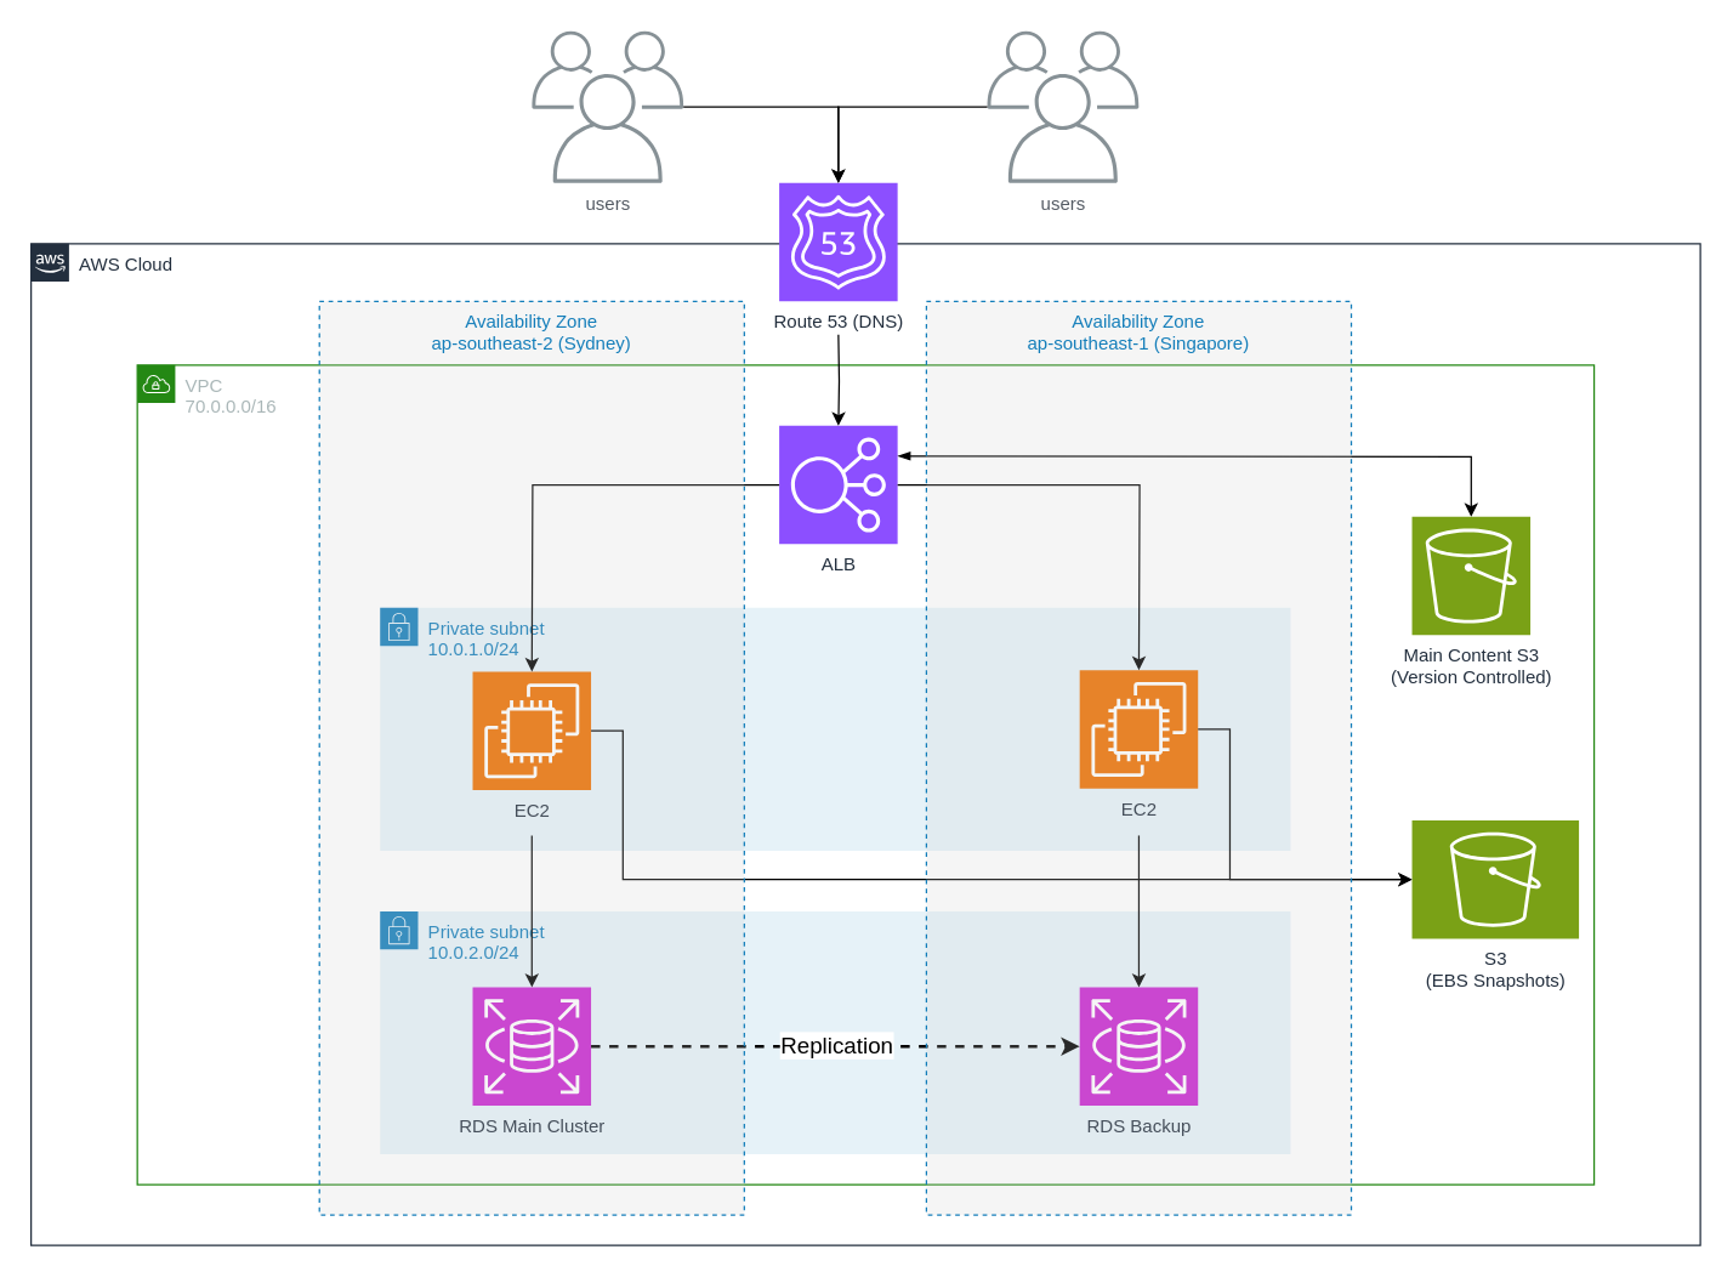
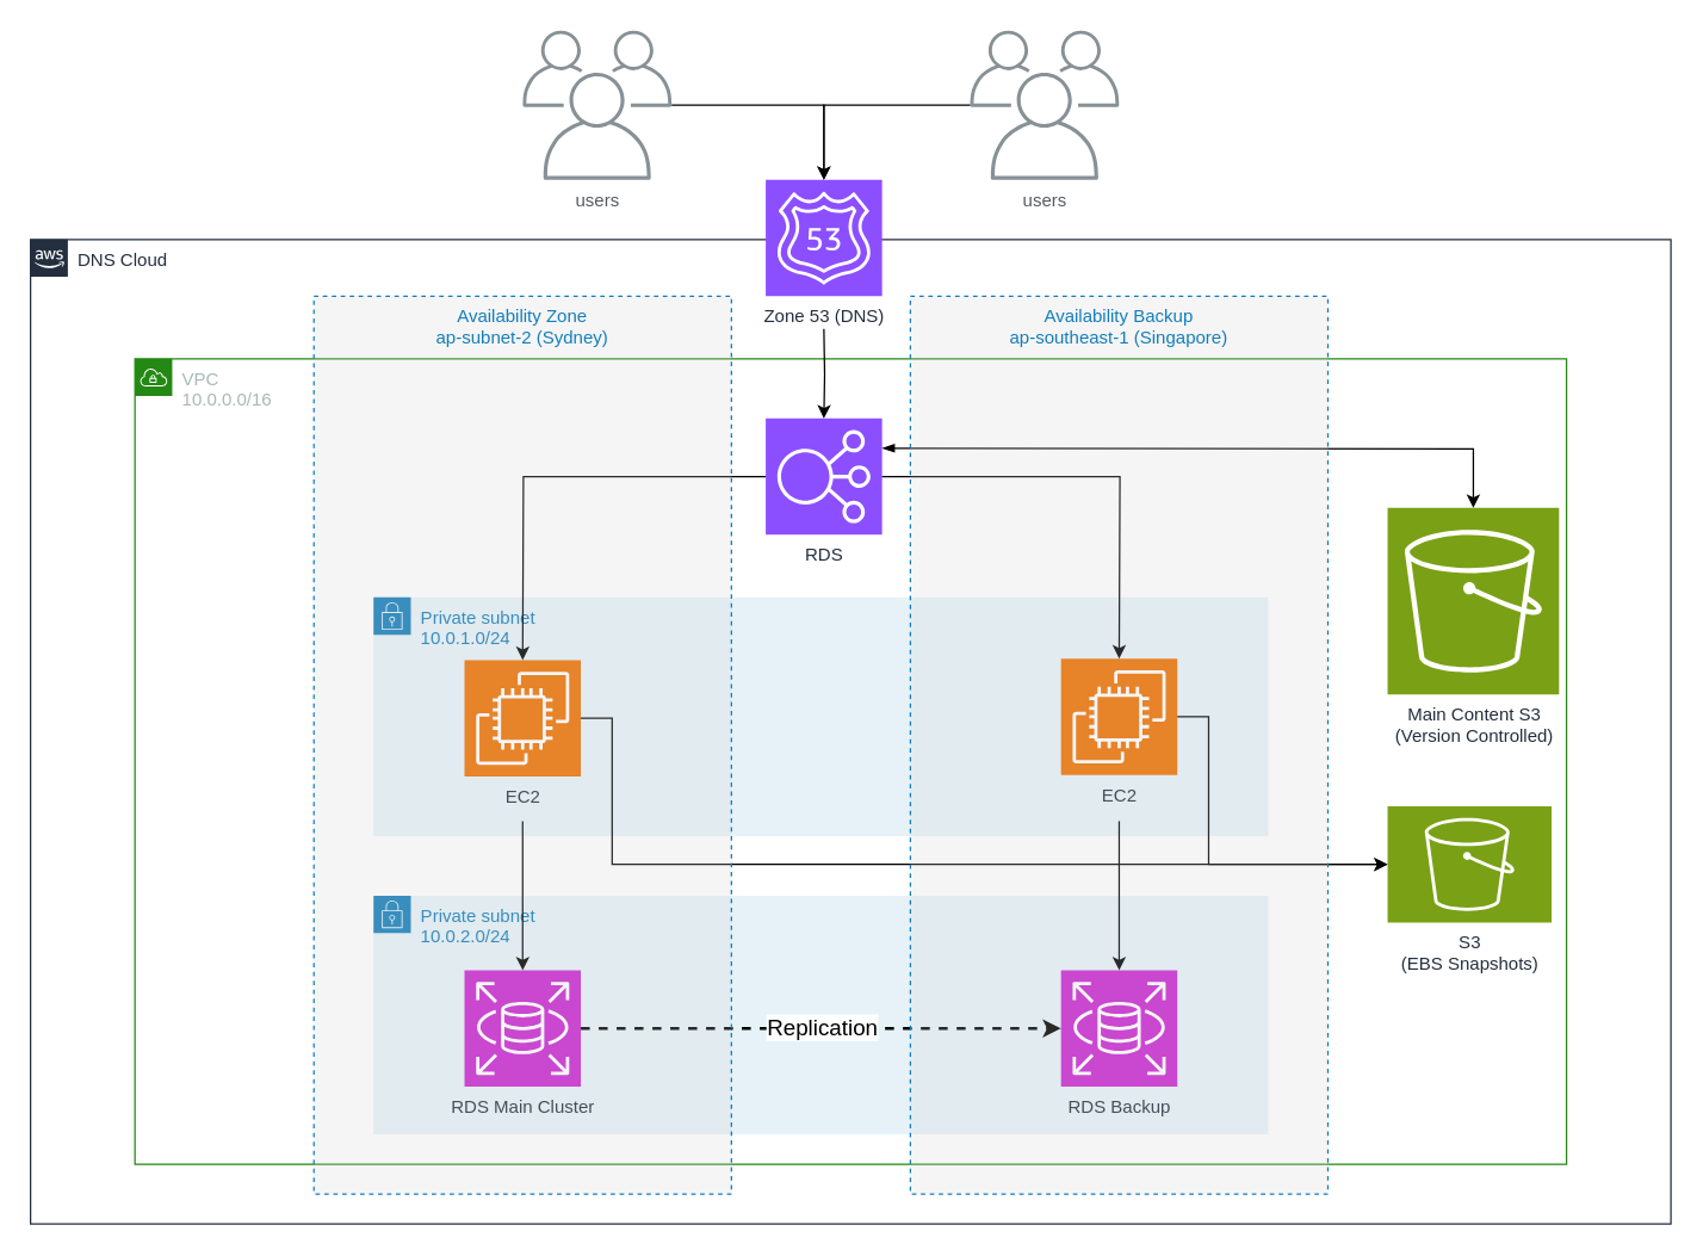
- <mxCell id="18" value="AWS Cloud" style="points=[[0,0],[0.25,0],[0.5,0],[0.75,0],[1,0],[1,0.25],[1,0.5],[1,0.75],[1,1],[0.75,1],[0.5,1],[0.25,1],[0,1],[0,0.75],[0,0.5],[0,0.25]];outlineConnect=0;gradientColor=none;html=1;whiteSpace=wrap;fontSize=12;fontStyle=0;shape=mxgraph.aws4.group;grIcon=mxgraph.aws4.group_aws_cloud_alt;strokeColor=#232F3E;fillColor=none;verticalAlign=top;align=left;spacingLeft=30;fontColor=#232F3E;dashed=0;labelBackgroundColor=#ffffff;container=1;pointerEvents=0;collapsible=0;recursiveResize=0;" parent="17" vertex="1"><mxGeometry x="20" y="160" width="1100" height="660" as="geometry" /></mxCell>
+ <mxCell id="18" value="DNS Cloud" style="points=[[0,0],[0.25,0],[0.5,0],[0.75,0],[1,0],[1,0.25],[1,0.5],[1,0.75],[1,1],[0.75,1],[0.5,1],[0.25,1],[0,1],[0,0.75],[0,0.5],[0,0.25]];outlineConnect=0;gradientColor=none;html=1;whiteSpace=wrap;fontSize=12;fontStyle=0;shape=mxgraph.aws4.group;grIcon=mxgraph.aws4.group_aws_cloud_alt;strokeColor=#232F3E;fillColor=none;verticalAlign=top;align=left;spacingLeft=30;fontColor=#232F3E;dashed=0;labelBackgroundColor=#ffffff;container=1;pointerEvents=0;collapsible=0;recursiveResize=0;" parent="17" vertex="1"><mxGeometry x="20" y="160" width="1100" height="660" as="geometry" /></mxCell>
- <mxCell id="28" value="Route 53 (DNS)" style="sketch=0;points=[[0,0,0],[0.25,0,0],[0.5,0,0],[0.75,0,0],[1,0,0],[0,1,0],[0.25,1,0],[0.5,1,0],[0.75,1,0],[1,1,0],[0,0.25,0],[0,0.5,0],[0,0.75,0],[1,0.25,0],[1,0.5,0],[1,0.75,0]];outlineConnect=0;fontColor=#232F3E;fillColor=#8C4FFF;strokeColor=#ffffff;dashed=0;verticalLabelPosition=bottom;verticalAlign=top;align=center;html=1;fontSize=12;fontStyle=0;aspect=fixed;shape=mxgraph.aws4.resourceIcon;resIcon=mxgraph.aws4.route_53;" vertex="1" parent="17"><mxGeometry x="513" y="120" width="78" height="78" as="geometry" /></mxCell>
+ <mxCell id="28" value="Zone 53 (DNS)" style="sketch=0;points=[[0,0,0],[0.25,0,0],[0.5,0,0],[0.75,0,0],[1,0,0],[0,1,0],[0.25,1,0],[0.5,1,0],[0.75,1,0],[1,1,0],[0,0.25,0],[0,0.5,0],[0,0.75,0],[1,0.25,0],[1,0.5,0],[1,0.75,0]];outlineConnect=0;fontColor=#232F3E;fillColor=#8C4FFF;strokeColor=#ffffff;dashed=0;verticalLabelPosition=bottom;verticalAlign=top;align=center;html=1;fontSize=12;fontStyle=0;aspect=fixed;shape=mxgraph.aws4.resourceIcon;resIcon=mxgraph.aws4.route_53;" vertex="1" parent="17"><mxGeometry x="513" y="120" width="78" height="78" as="geometry" /></mxCell>
- <mxCell id="25" value="&lt;div&gt;Availability Zone&lt;/div&gt;&lt;div&gt;ap-southeast-2 (Sydney)&lt;br&gt;&lt;/div&gt;" style="fillColor=#CCCCCC;strokeColor=#147EBA;dashed=1;verticalAlign=top;fontStyle=0;fontColor=#147EBA;whiteSpace=wrap;html=1;strokeWidth=1;fillOpacity=20;" vertex="1" parent="19"><mxGeometry x="120" y="-42" width="280" height="602" as="geometry" /></mxCell>
+ <mxCell id="25" value="&lt;div&gt;Availability Zone&lt;/div&gt;&lt;div&gt;ap-subnet-2 (Sydney)&lt;br&gt;&lt;/div&gt;" style="fillColor=#CCCCCC;strokeColor=#147EBA;dashed=1;verticalAlign=top;fontStyle=0;fontColor=#147EBA;whiteSpace=wrap;html=1;strokeWidth=1;fillOpacity=20;" vertex="1" parent="19"><mxGeometry x="120" y="-42" width="280" height="602" as="geometry" /></mxCell>
- <mxCell id="26" value="&lt;div&gt;Availability Zone&lt;/div&gt;&lt;div&gt;ap-southeast-1 (Singapore)&lt;br&gt;&lt;/div&gt;" style="fillColor=#CCCCCC;strokeColor=#147EBA;dashed=1;verticalAlign=top;fontStyle=0;fontColor=#147EBA;whiteSpace=wrap;html=1;strokeWidth=1;perimeterSpacing=0;fillOpacity=20;" vertex="1" parent="19"><mxGeometry x="520" y="-42" width="280" height="602" as="geometry" /></mxCell>
+ <mxCell id="26" value="&lt;div&gt;Availability Backup&lt;/div&gt;&lt;div&gt;ap-southeast-1 (Singapore)&lt;br&gt;&lt;/div&gt;" style="fillColor=#CCCCCC;strokeColor=#147EBA;dashed=1;verticalAlign=top;fontStyle=0;fontColor=#147EBA;whiteSpace=wrap;html=1;strokeWidth=1;perimeterSpacing=0;fillOpacity=20;" vertex="1" parent="19"><mxGeometry x="520" y="-42" width="280" height="602" as="geometry" /></mxCell>
- <mxCell id="19" value="&lt;div&gt;VPC&lt;/div&gt;&lt;div&gt;70.0.0.0/16&lt;br&gt;&lt;/div&gt;" style="points=[[0,0],[0.25,0],[0.5,0],[0.75,0],[1,0],[1,0.25],[1,0.5],[1,0.75],[1,1],[0.75,1],[0.5,1],[0.25,1],[0,1],[0,0.75],[0,0.5],[0,0.25]];outlineConnect=0;gradientColor=none;html=1;whiteSpace=wrap;fontSize=12;fontStyle=0;container=1;pointerEvents=0;collapsible=0;recursiveResize=0;shape=mxgraph.aws4.group;grIcon=mxgraph.aws4.group_vpc;strokeColor=#248814;fillColor=none;verticalAlign=top;align=left;spacingLeft=30;fontColor=#AAB7B8;dashed=0;" vertex="1" parent="18"><mxGeometry x="70" y="80" width="960" height="540" as="geometry" /></mxCell>
+ <mxCell id="19" value="&lt;div&gt;VPC&lt;/div&gt;&lt;div&gt;10.0.0.0/16&lt;br&gt;&lt;/div&gt;" style="points=[[0,0],[0.25,0],[0.5,0],[0.75,0],[1,0],[1,0.25],[1,0.5],[1,0.75],[1,1],[0.75,1],[0.5,1],[0.25,1],[0,1],[0,0.75],[0,0.5],[0,0.25]];outlineConnect=0;gradientColor=none;html=1;whiteSpace=wrap;fontSize=12;fontStyle=0;container=1;pointerEvents=0;collapsible=0;recursiveResize=0;shape=mxgraph.aws4.group;grIcon=mxgraph.aws4.group_vpc;strokeColor=#248814;fillColor=none;verticalAlign=top;align=left;spacingLeft=30;fontColor=#AAB7B8;dashed=0;" vertex="1" parent="18"><mxGeometry x="70" y="80" width="960" height="540" as="geometry" /></mxCell>
- <mxCell id="20" value="ALB" style="sketch=0;points=[[0,0,0],[0.25,0,0],[0.5,0,0],[0.75,0,0],[1,0,0],[0,1,0],[0.25,1,0],[0.5,1,0],[0.75,1,0],[1,1,0],[0,0.25,0],[0,0.5,0],[0,0.75,0],[1,0.25,0],[1,0.5,0],[1,0.75,0]];outlineConnect=0;fontColor=#232F3E;fillColor=#8C4FFF;strokeColor=#ffffff;dashed=0;verticalLabelPosition=bottom;verticalAlign=top;align=center;html=1;fontSize=12;fontStyle=0;aspect=fixed;shape=mxgraph.aws4.resourceIcon;resIcon=mxgraph.aws4.elastic_load_balancing;" vertex="1" parent="19"><mxGeometry x="423" y="40" width="78" height="78" as="geometry" /></mxCell>
+ <mxCell id="20" value="RDS" style="sketch=0;points=[[0,0,0],[0.25,0,0],[0.5,0,0],[0.75,0,0],[1,0,0],[0,1,0],[0.25,1,0],[0.5,1,0],[0.75,1,0],[1,1,0],[0,0.25,0],[0,0.5,0],[0,0.75,0],[1,0.25,0],[1,0.5,0],[1,0.75,0]];outlineConnect=0;fontColor=#232F3E;fillColor=#8C4FFF;strokeColor=#ffffff;dashed=0;verticalLabelPosition=bottom;verticalAlign=top;align=center;html=1;fontSize=12;fontStyle=0;aspect=fixed;shape=mxgraph.aws4.resourceIcon;resIcon=mxgraph.aws4.elastic_load_balancing;" vertex="1" parent="19"><mxGeometry x="423" y="40" width="78" height="78" as="geometry" /></mxCell>
- <mxCell id="13" value="Main Content S3&lt;br&gt;(Version Controlled)" style="sketch=0;points=[[0,0,0],[0.25,0,0],[0.5,0,0],[0.75,0,0],[1,0,0],[0,1,0],[0.25,1,0],[0.5,1,0],[0.75,1,0],[1,1,0],[0,0.25,0],[0,0.5,0],[0,0.75,0],[1,0.25,0],[1,0.5,0],[1,0.75,0]];outlineConnect=0;fontColor=#232F3E;fillColor=#7AA116;strokeColor=#ffffff;dashed=0;verticalLabelPosition=bottom;verticalAlign=top;align=center;html=1;fontSize=12;fontStyle=0;aspect=fixed;shape=mxgraph.aws4.resourceIcon;resIcon=mxgraph.aws4.s3;" vertex="1" parent="1"><mxGeometry x="930" y="340" width="78" height="78" as="geometry" /></mxCell>
+ <mxCell id="13" value="Main Content S3&lt;br&gt;(Version Controlled)" style="sketch=0;points=[[0,0,0],[0.25,0,0],[0.5,0,0],[0.75,0,0],[1,0,0],[0,1,0],[0.25,1,0],[0.5,1,0],[0.75,1,0],[1,1,0],[0,0.25,0],[0,0.5,0],[0,0.75,0],[1,0.25,0],[1,0.5,0],[1,0.75,0]];outlineConnect=0;fontColor=#232F3E;fillColor=#7AA116;strokeColor=#ffffff;dashed=0;verticalLabelPosition=bottom;verticalAlign=top;align=center;html=1;fontSize=12;fontStyle=0;aspect=fixed;shape=mxgraph.aws4.resourceIcon;resIcon=mxgraph.aws4.s3;" vertex="1" parent="1"><mxGeometry x="930" y="340" width="115" height="125" as="geometry" /></mxCell>
